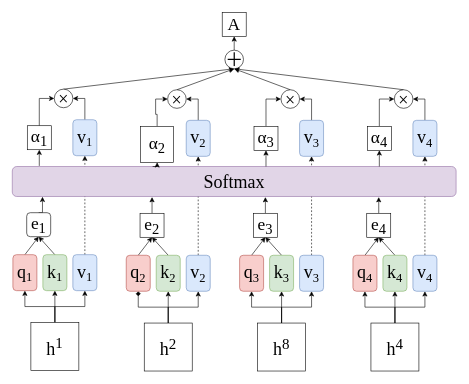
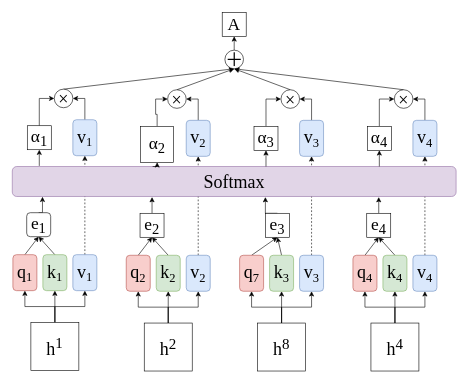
- <mxCell id="55" value="&lt;font face=&quot;Times New Roman&quot;&gt;&lt;span style=&quot;font-size: 29px;&quot;&gt;e&lt;sub&gt;3&lt;/sub&gt;&lt;/span&gt;&lt;/font&gt;" style="whiteSpace=wrap;html=1;aspect=fixed;" vertex="1" parent="1"><mxGeometry x="422" y="355" width="40" height="40" as="geometry" /></mxCell>
+ <mxCell id="55" value="&lt;font face=&quot;Times New Roman&quot;&gt;&lt;span style=&quot;font-size: 29px;&quot;&gt;e&lt;sub&gt;3&lt;/sub&gt;&lt;/span&gt;&lt;/font&gt;" style="whiteSpace=wrap;html=1;aspect=fixed;" vertex="1" parent="1"><mxGeometry x="442" y="355" width="40" height="40" as="geometry" /></mxCell>
- <mxCell id="48" value="&lt;font style=&quot;font-size: 30px;&quot; face=&quot;Times New Roman&quot;&gt;q&lt;/font&gt;&lt;font style=&quot;font-size: 25px;&quot; face=&quot;Times New Roman&quot;&gt;&lt;sub&gt;3&lt;/sub&gt;&lt;/font&gt;" style="rounded=1;whiteSpace=wrap;html=1;direction=south;fillColor=#f8cecc;strokeColor=#b85450;" vertex="1" parent="1"><mxGeometry x="399" y="425" width="40" height="60" as="geometry" /></mxCell>
+ <mxCell id="48" value="&lt;font style=&quot;font-size: 30px;&quot; face=&quot;Times New Roman&quot;&gt;q&lt;/font&gt;&lt;font style=&quot;font-size: 25px;&quot; face=&quot;Times New Roman&quot;&gt;&lt;sub&gt;7&lt;/sub&gt;&lt;/font&gt;" style="rounded=1;whiteSpace=wrap;html=1;direction=south;fillColor=#f8cecc;strokeColor=#b85450;" vertex="1" parent="1"><mxGeometry x="399" y="425" width="40" height="60" as="geometry" /></mxCell>
- <mxCell id="25" style="edgeStyle=orthogonalEdgeStyle;rounded=0;orthogonalLoop=1;jettySize=auto;html=1;exitX=0.5;exitY=0;exitDx=0;exitDy=0;entryX=1;entryY=0.5;entryDx=0;entryDy=0;endArrow=diamond;" edge="1" parent="1" source="28" target="30"><mxGeometry relative="1" as="geometry" /></mxCell>
+ <mxCell id="25" style="edgeStyle=orthogonalEdgeStyle;rounded=0;orthogonalLoop=1;jettySize=auto;html=1;exitX=0.5;exitY=0;exitDx=0;exitDy=0;entryX=1;entryY=0.5;entryDx=0;entryDy=0;" edge="1" parent="1" source="28" target="30"><mxGeometry relative="1" as="geometry" /></mxCell>
